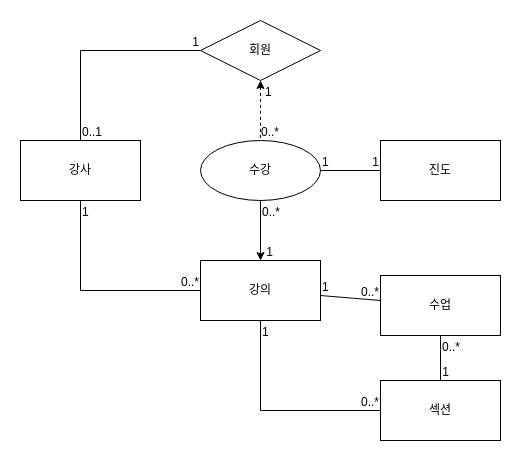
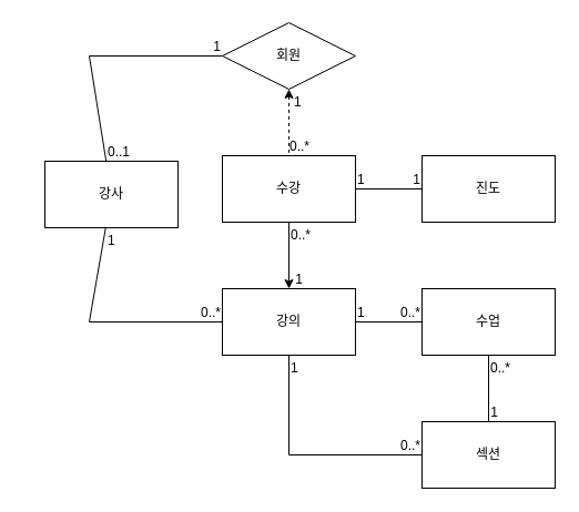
- <mxCell id="4" value="강사" style="rounded=0;whiteSpace=wrap;html=1;" vertex="1" parent="1"><mxGeometry x="20" y="140" width="120" height="60" as="geometry" /></mxCell>
+ <mxCell id="4" value="강사" style="rounded=0;whiteSpace=wrap;html=1;" vertex="1" parent="1"><mxGeometry x="40" y="145" width="120" height="60" as="geometry" /></mxCell>
- <mxCell id="3" value="수강" style="ellipse;whiteSpace=wrap;html=1;" vertex="1" parent="1"><mxGeometry x="200" y="140" width="120" height="60" as="geometry" /></mxCell>
+ <mxCell id="3" value="수강" style="rounded=0;whiteSpace=wrap;html=1;" vertex="1" parent="1"><mxGeometry x="200" y="140" width="120" height="60" as="geometry" /></mxCell>
- <mxCell id="10" value="수업" style="rounded=0;whiteSpace=wrap;html=1;" vertex="1" parent="1"><mxGeometry x="380" y="275" width="120" height="60" as="geometry" /></mxCell>
+ <mxCell id="10" value="수업" style="rounded=0;whiteSpace=wrap;html=1;" vertex="1" parent="1"><mxGeometry x="380" y="260" width="120" height="60" as="geometry" /></mxCell>
